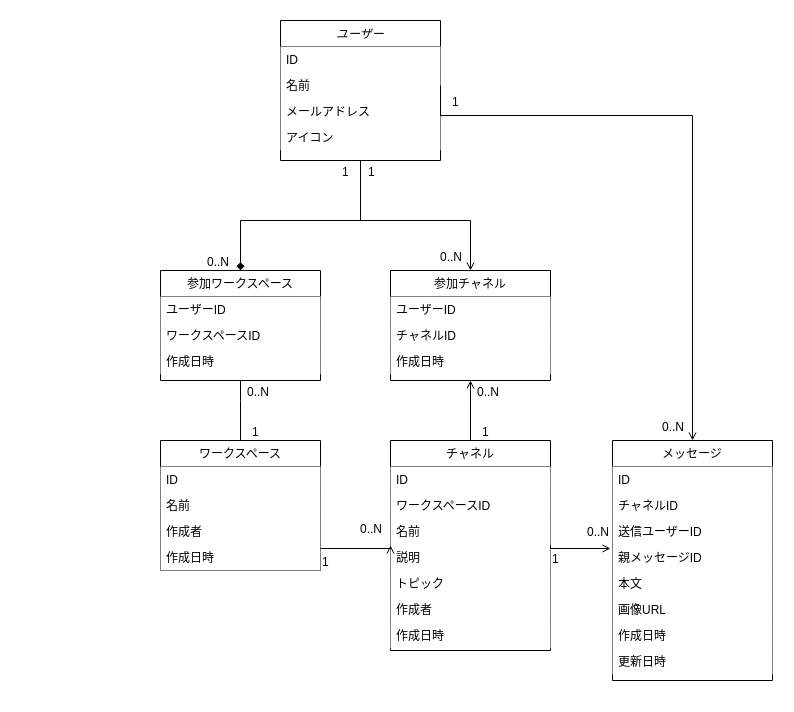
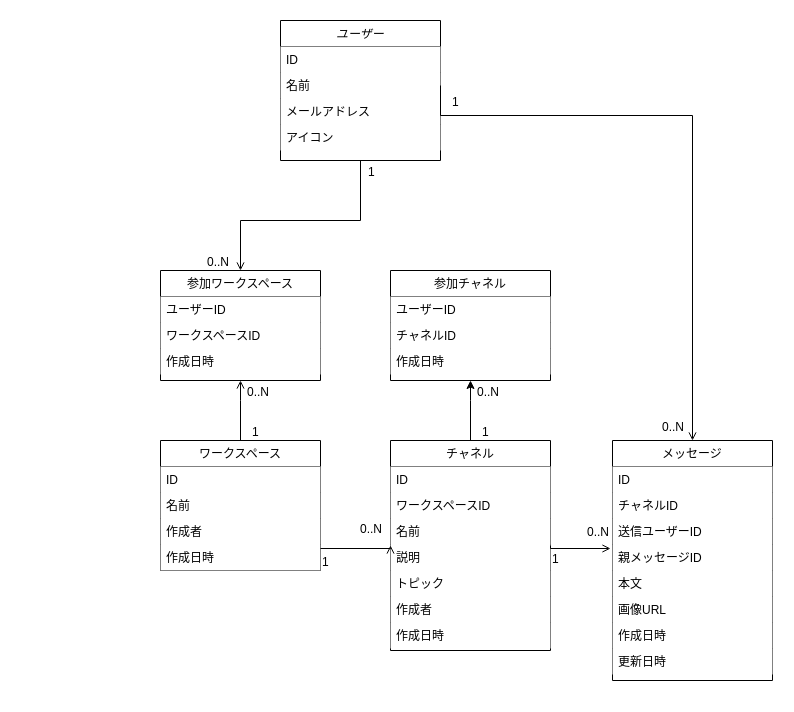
- <mxCell id="49" value="" style="endArrow=open;shadow=0;strokeWidth=1;rounded=0;endFill=1;edgeStyle=elbowEdgeStyle;elbow=vertical;exitX=0.5;exitY=1;exitDx=0;exitDy=0;entryX=0.5;entryY=0;entryDx=0;entryDy=0;" edge="1" parent="1" source="2" target="45"><mxGeometry x="0.5" y="41" relative="1" as="geometry"><mxPoint x="20" y="888" as="sourcePoint" /><mxPoint x="60" y="710" as="targetPoint" /><mxPoint x="-40" y="32" as="offset" /><Array as="points"><mxPoint x="350" y="220" /><mxPoint x="360" y="210" /></Array></mxGeometry></mxCell>
- <mxCell id="50" value="1" style="resizable=0;align=left;verticalAlign=bottom;labelBackgroundColor=none;fontSize=12;" connectable="0" vertex="1" parent="49"><mxGeometry x="-1" relative="1" as="geometry"><mxPoint x="-20" y="20" as="offset" /></mxGeometry></mxCell>
- <mxCell id="51" value="0..N" style="resizable=0;align=right;verticalAlign=bottom;labelBackgroundColor=none;fontSize=12;" connectable="0" vertex="1" parent="49"><mxGeometry x="1" relative="1" as="geometry"><mxPoint x="-7" y="-5" as="offset" /></mxGeometry></mxCell>
- <mxCell id="33" value="" style="endArrow=diamond;shadow=0;strokeWidth=1;rounded=0;endFill=1;edgeStyle=elbowEdgeStyle;elbow=vertical;entryX=0.5;entryY=0;entryDx=0;entryDy=0;exitX=0.5;exitY=1;exitDx=0;exitDy=0;" edge="1" parent="1" source="2" target="29"><mxGeometry x="0.5" y="41" relative="1" as="geometry"><mxPoint x="264" y="160" as="sourcePoint" /><mxPoint x="120" y="250" as="targetPoint" /><mxPoint x="-40" y="32" as="offset" /><Array as="points"><mxPoint x="190" y="220" /><mxPoint x="160" y="325" /><mxPoint x="20" y="315" /></Array></mxGeometry></mxCell>
+ <mxCell id="33" value="" style="endArrow=open;shadow=0;strokeWidth=1;rounded=0;endFill=1;edgeStyle=elbowEdgeStyle;elbow=vertical;entryX=0.5;entryY=0;entryDx=0;entryDy=0;exitX=0.5;exitY=1;exitDx=0;exitDy=0;" edge="1" parent="1" source="2" target="29"><mxGeometry x="0.5" y="41" relative="1" as="geometry"><mxPoint x="264" y="160" as="sourcePoint" /><mxPoint x="120" y="250" as="targetPoint" /><mxPoint x="-40" y="32" as="offset" /><Array as="points"><mxPoint x="190" y="220" /><mxPoint x="160" y="325" /><mxPoint x="20" y="315" /></Array></mxGeometry></mxCell>
- <mxCell id="36" value="" style="endArrow=none;shadow=0;strokeWidth=1;rounded=0;endFill=1;edgeStyle=elbowEdgeStyle;elbow=vertical;entryX=0.5;entryY=1;entryDx=0;entryDy=0;exitX=0.5;exitY=0;exitDx=0;exitDy=0;" edge="1" parent="1" source="7" target="29"><mxGeometry x="0.5" y="41" relative="1" as="geometry"><mxPoint x="410" y="315" as="sourcePoint" /><mxPoint x="320" y="210" as="targetPoint" /><mxPoint x="-40" y="32" as="offset" /><Array as="points"><mxPoint x="240" y="400" /><mxPoint x="150" y="410" /><mxPoint x="280" y="315" /></Array></mxGeometry></mxCell>
+ <mxCell id="36" value="" style="endArrow=open;shadow=0;strokeWidth=1;rounded=0;endFill=1;edgeStyle=elbowEdgeStyle;elbow=vertical;entryX=0.5;entryY=1;entryDx=0;entryDy=0;exitX=0.5;exitY=0;exitDx=0;exitDy=0;" edge="1" parent="1" source="7" target="29"><mxGeometry x="0.5" y="41" relative="1" as="geometry"><mxPoint x="410" y="315" as="sourcePoint" /><mxPoint x="320" y="210" as="targetPoint" /><mxPoint x="-40" y="32" as="offset" /><Array as="points"><mxPoint x="240" y="400" /><mxPoint x="150" y="410" /><mxPoint x="280" y="315" /></Array></mxGeometry></mxCell>
- <mxCell id="52" value="" style="endArrow=open;shadow=0;strokeWidth=1;rounded=0;endFill=1;edgeStyle=elbowEdgeStyle;elbow=vertical;exitX=0.5;exitY=0;exitDx=0;exitDy=0;entryX=0.5;entryY=1;entryDx=0;entryDy=0;" edge="1" parent="1" source="12" target="45"><mxGeometry x="0.5" y="41" relative="1" as="geometry"><mxPoint x="530" y="815" as="sourcePoint" /><mxPoint x="340" y="790" as="targetPoint" /><mxPoint x="-40" y="32" as="offset" /><Array as="points"><mxPoint x="500" y="400" /><mxPoint x="570" y="690" /></Array></mxGeometry></mxCell>
+ <mxCell id="52" value="" style="endArrow=classic;shadow=0;strokeWidth=1;rounded=0;endFill=1;edgeStyle=elbowEdgeStyle;elbow=vertical;exitX=0.5;exitY=0;exitDx=0;exitDy=0;entryX=0.5;entryY=1;entryDx=0;entryDy=0;" edge="1" parent="1" source="12" target="45"><mxGeometry x="0.5" y="41" relative="1" as="geometry"><mxPoint x="530" y="815" as="sourcePoint" /><mxPoint x="340" y="790" as="targetPoint" /><mxPoint x="-40" y="32" as="offset" /><Array as="points"><mxPoint x="500" y="400" /><mxPoint x="570" y="690" /></Array></mxGeometry></mxCell>
